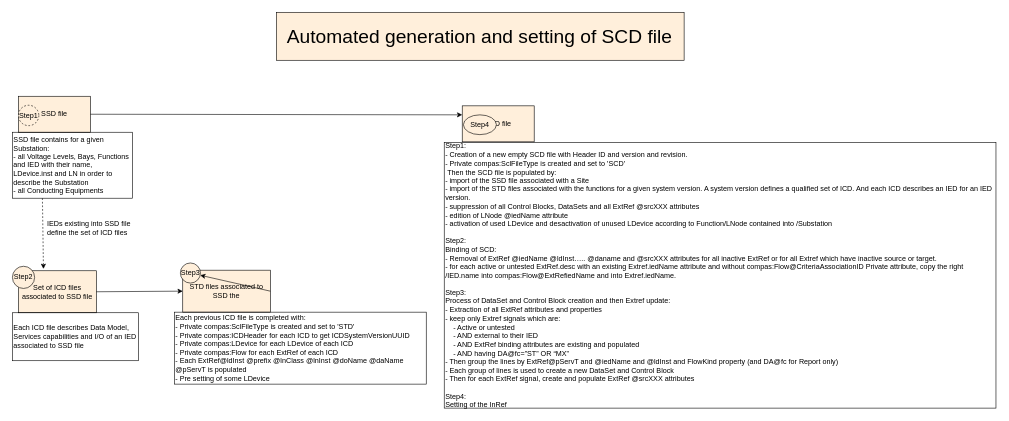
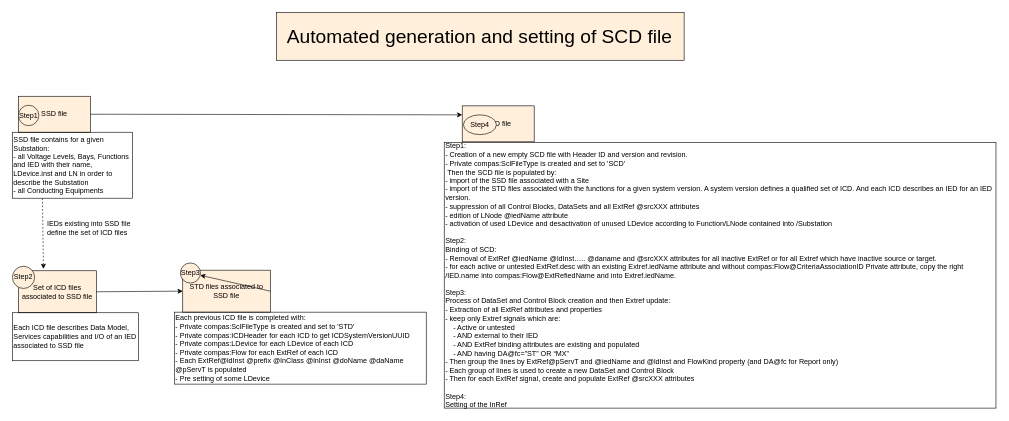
- <mxCell id="14" value="Step1" style="ellipse;whiteSpace=wrap;html=1;aspect=fixed;strokeColor=#000000;fillColor=#FFEFDB;dashed=1;" parent="1" vertex="1"><mxGeometry x="30" y="175" width="34" height="34" as="geometry" /></mxCell>
+ <mxCell id="14" value="Step1" style="ellipse;whiteSpace=wrap;html=1;aspect=fixed;strokeColor=#000000;fillColor=#FFEFDB;" parent="1" vertex="1"><mxGeometry x="30" y="175" width="34" height="34" as="geometry" /></mxCell>
- <mxCell id="3" value="STD files associated to SSD the" style="rounded=0;whiteSpace=wrap;html=1;fillColor=#ffefdb;" parent="1" vertex="1"><mxGeometry x="304" y="450" width="146" height="70" as="geometry" /></mxCell>
+ <mxCell id="3" value="STD files associated to SSD file" style="rounded=0;whiteSpace=wrap;html=1;fillColor=#ffefdb;" parent="1" vertex="1"><mxGeometry x="304" y="450" width="146" height="70" as="geometry" /></mxCell>
